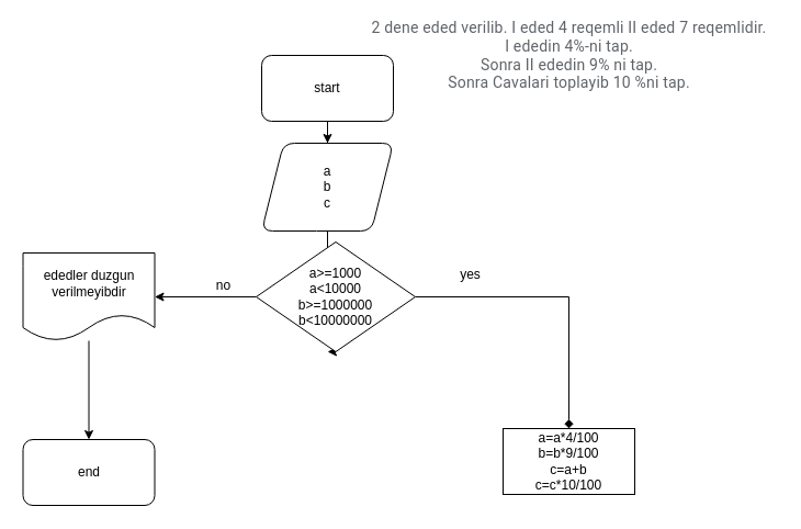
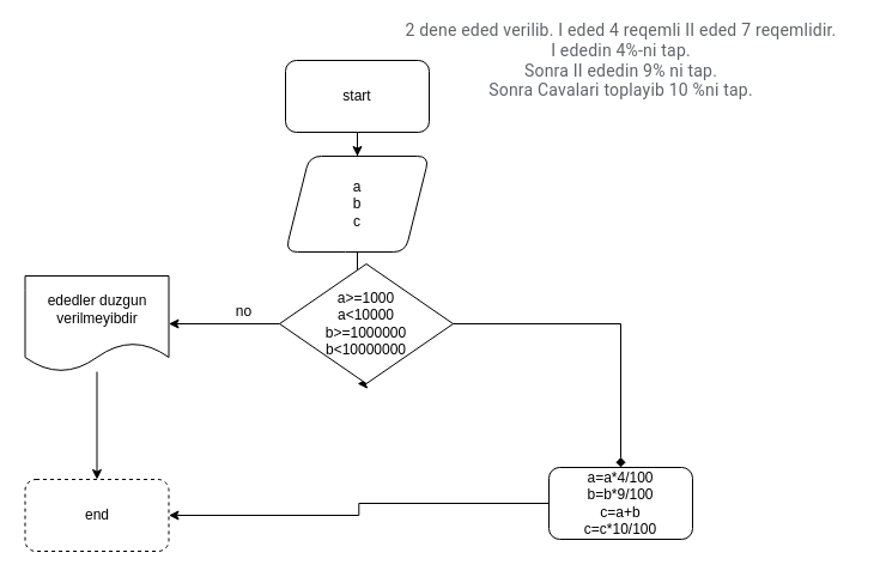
- <mxCell id="17" value="yes" style="text;html=1;align=center;verticalAlign=middle;resizable=0;points=[];autosize=1;strokeColor=none;fillColor=none;" vertex="1" parent="1"><mxGeometry x="413" y="240" width="30" height="20" as="geometry" /></mxCell>
- <mxCell id="12" value="a=a*4/100&lt;br&gt;b=b*9/100&lt;br&gt;c=a+b&lt;br&gt;c=c*10/100" style="whiteSpace=wrap;html=1;" vertex="1" parent="1"><mxGeometry x="458" y="390" width="120" height="60" as="geometry" /></mxCell>
+ <mxCell id="12" value="a=a*4/100&lt;br&gt;b=b*9/100&lt;br&gt;c=a+b&lt;br&gt;c=c*10/100" style="whiteSpace=wrap;html=1;rounded=1;" vertex="1" parent="1"><mxGeometry x="458" y="390" width="120" height="60" as="geometry" /></mxCell>
+ <mxCell id="11" style="edgeStyle=orthogonalEdgeStyle;rounded=0;orthogonalLoop=1;jettySize=auto;html=1;" edge="1" parent="1" source="12" target="15"><mxGeometry relative="1" as="geometry" /></mxCell>
- <mxCell id="15" value="end" style="rounded=1;whiteSpace=wrap;html=1;" vertex="1" parent="1"><mxGeometry x="20.5" y="400" width="120" height="60" as="geometry" /></mxCell>
+ <mxCell id="15" value="end" style="rounded=1;whiteSpace=wrap;html=1;dashed=1;" vertex="1" parent="1"><mxGeometry x="20.5" y="400" width="120" height="60" as="geometry" /></mxCell>
